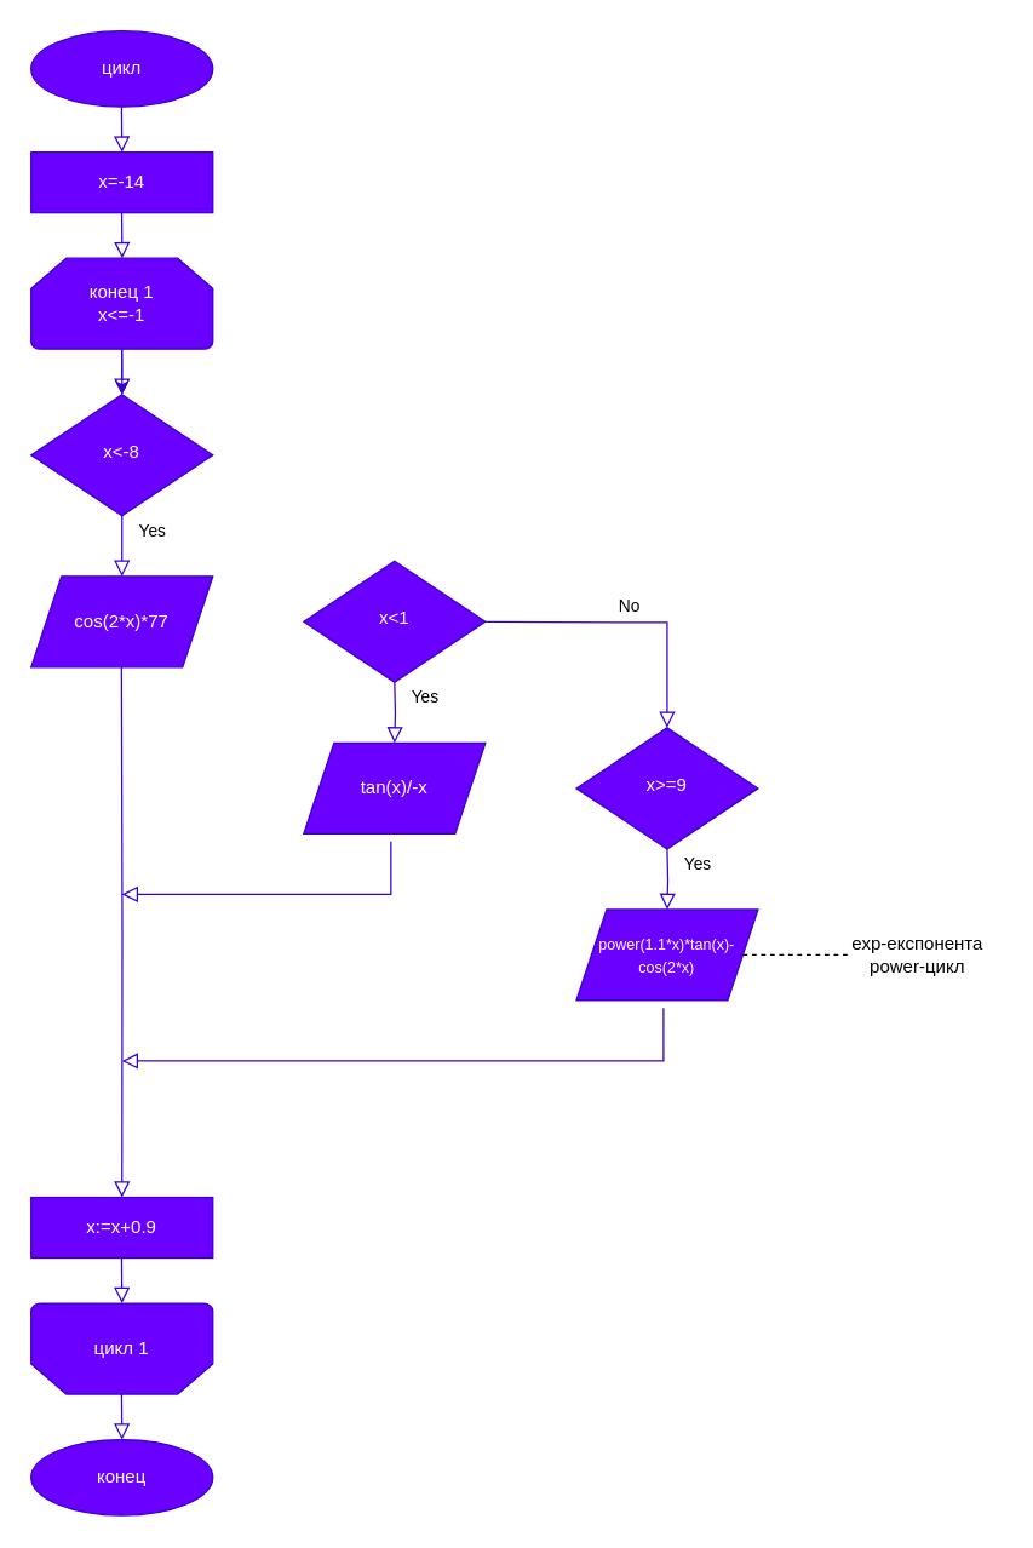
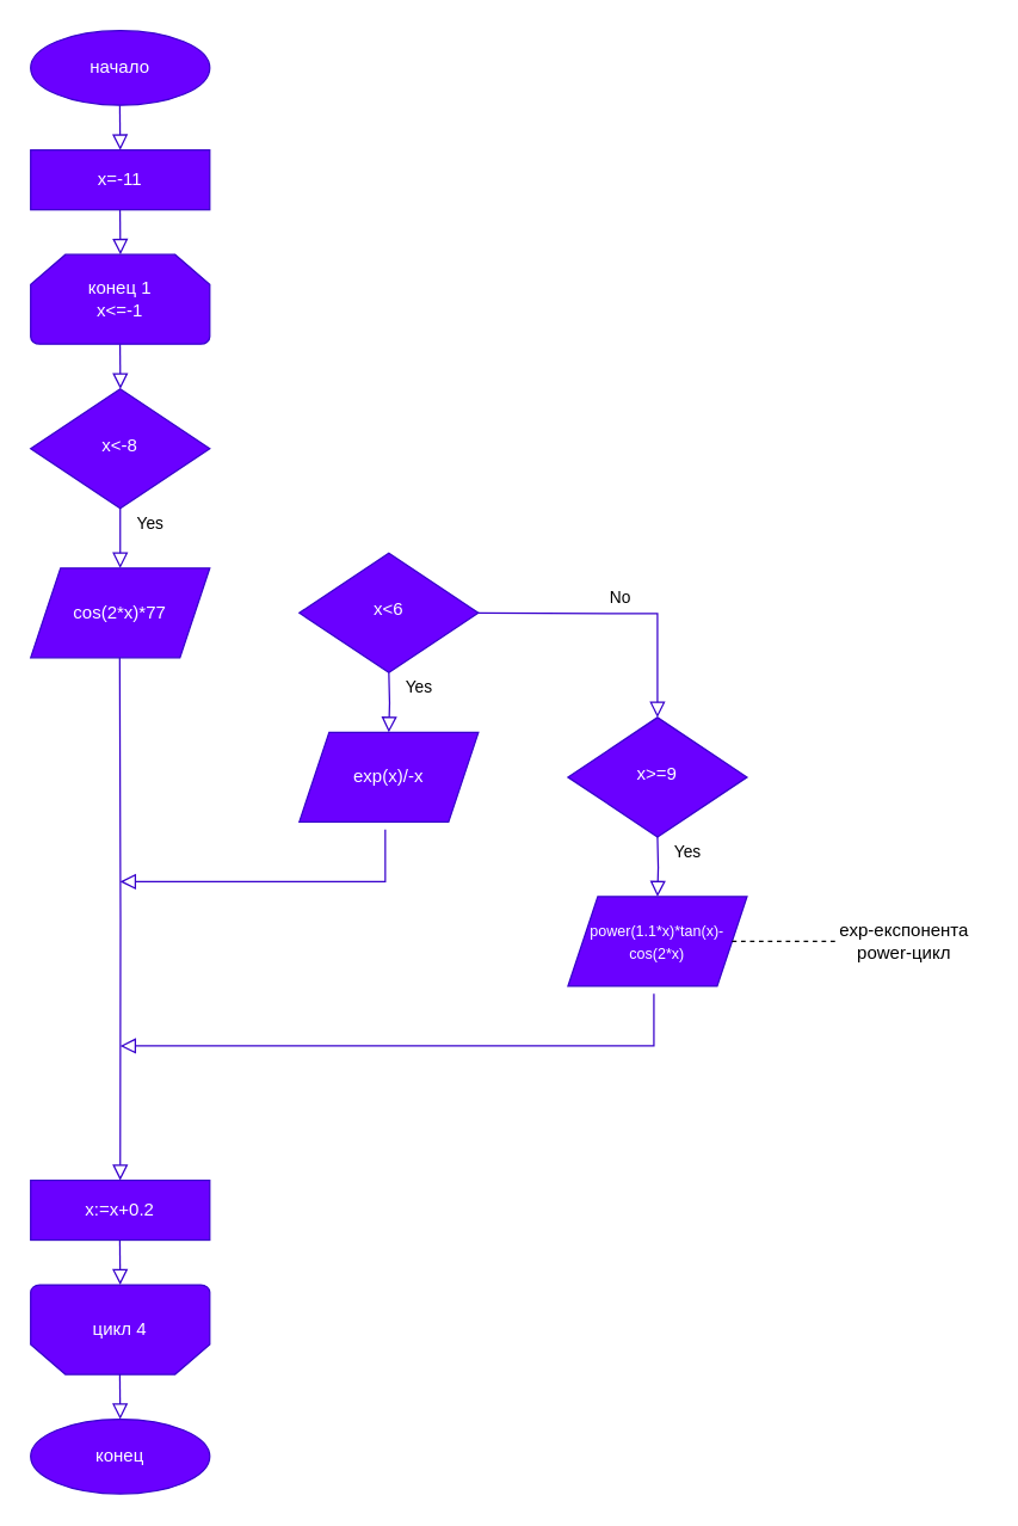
- <mxCell id="6" value="цикл" style="ellipse;whiteSpace=wrap;html=1;fillColor=#6a00ff;fontColor=#ffffff;strokeColor=#3700CC;" parent="1" vertex="1"><mxGeometry x="20" y="20" width="120" height="50" as="geometry" /></mxCell>
+ <mxCell id="6" value="начало" style="ellipse;whiteSpace=wrap;html=1;fillColor=#6a00ff;fontColor=#ffffff;strokeColor=#3700CC;" parent="1" vertex="1"><mxGeometry x="20" y="20" width="120" height="50" as="geometry" /></mxCell>
- <mxCell id="4" value="x=-14" style="rounded=0;whiteSpace=wrap;html=1;fillColor=#6a00ff;fontColor=#ffffff;strokeColor=#3700CC;" parent="1" vertex="1"><mxGeometry x="20" y="100" width="120" height="40" as="geometry" /></mxCell>
+ <mxCell id="4" value="x=-11" style="rounded=0;whiteSpace=wrap;html=1;fillColor=#6a00ff;fontColor=#ffffff;strokeColor=#3700CC;" parent="1" vertex="1"><mxGeometry x="20" y="100" width="120" height="40" as="geometry" /></mxCell>
- <mxCell id="7" value="" style="edgeStyle=orthogonalEdgeStyle;rounded=0;orthogonalLoop=1;jettySize=auto;html=1;fillColor=#6a00ff;strokeColor=#3700CC;" parent="1" source="8" target="3" edge="1"><mxGeometry relative="1" as="geometry" /></mxCell>
- <mxCell id="12" value="x&amp;lt;1" style="rhombus;whiteSpace=wrap;html=1;shadow=0;fontFamily=Helvetica;fontSize=12;align=center;strokeWidth=1;spacing=6;spacingTop=-4;fillColor=#6a00ff;fontColor=#ffffff;strokeColor=#3700CC;" parent="1" vertex="1"><mxGeometry x="200" y="370" width="120" height="80" as="geometry" /></mxCell>
+ <mxCell id="12" value="x&amp;lt;6" style="rhombus;whiteSpace=wrap;html=1;shadow=0;fontFamily=Helvetica;fontSize=12;align=center;strokeWidth=1;spacing=6;spacingTop=-4;fillColor=#6a00ff;fontColor=#ffffff;strokeColor=#3700CC;" parent="1" vertex="1"><mxGeometry x="200" y="370" width="120" height="80" as="geometry" /></mxCell>
- <mxCell id="15" value="tan(x)/-x" style="shape=parallelogram;perimeter=parallelogramPerimeter;whiteSpace=wrap;html=1;fixedSize=1;fillColor=#6a00ff;fontColor=#ffffff;strokeColor=#3700CC;" parent="1" vertex="1"><mxGeometry x="200" y="490" width="120" height="60" as="geometry" /></mxCell>
+ <mxCell id="15" value="exp(x)/-x" style="shape=parallelogram;perimeter=parallelogramPerimeter;whiteSpace=wrap;html=1;fixedSize=1;fillColor=#6a00ff;fontColor=#ffffff;strokeColor=#3700CC;" parent="1" vertex="1"><mxGeometry x="200" y="490" width="120" height="60" as="geometry" /></mxCell>
- <mxCell id="22" value="x:=x+0.9" style="rounded=0;whiteSpace=wrap;html=1;fillColor=#6a00ff;fontColor=#ffffff;strokeColor=#3700CC;" parent="1" vertex="1"><mxGeometry x="20" y="790" width="120" height="40" as="geometry" /></mxCell>
+ <mxCell id="22" value="x:=x+0.2" style="rounded=0;whiteSpace=wrap;html=1;fillColor=#6a00ff;fontColor=#ffffff;strokeColor=#3700CC;" parent="1" vertex="1"><mxGeometry x="20" y="790" width="120" height="40" as="geometry" /></mxCell>
- <mxCell id="23" value="цикл 1" style="strokeWidth=1;html=1;shape=mxgraph.flowchart.loop_limit;whiteSpace=wrap;direction=west;fillColor=#6a00ff;fontColor=#ffffff;strokeColor=#3700CC;" parent="1" vertex="1"><mxGeometry x="20" y="860" width="120" height="60" as="geometry" /></mxCell>
+ <mxCell id="23" value="цикл 4" style="strokeWidth=1;html=1;shape=mxgraph.flowchart.loop_limit;whiteSpace=wrap;direction=west;fillColor=#6a00ff;fontColor=#ffffff;strokeColor=#3700CC;" parent="1" vertex="1"><mxGeometry x="20" y="860" width="120" height="60" as="geometry" /></mxCell>
